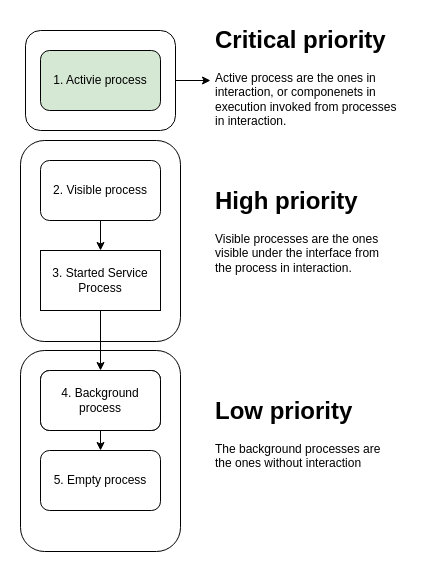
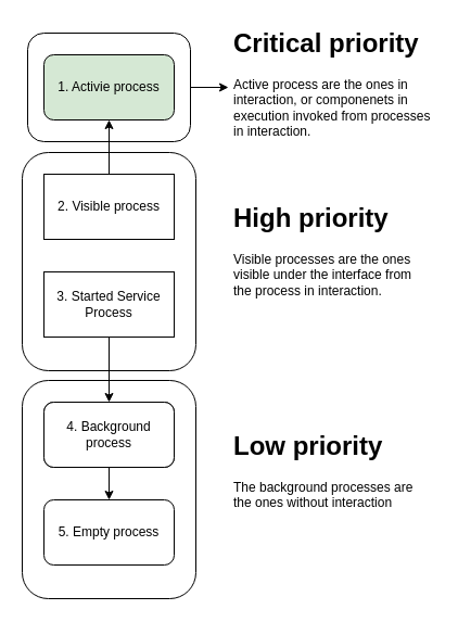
- <mxCell id="8" value="2. Visible process" style="rounded=1;whiteSpace=wrap;html=1;" vertex="1" parent="1"><mxGeometry x="40" y="160" width="120" height="60" as="geometry" /></mxCell>
+ <mxCell id="8" value="2. Visible process" style="whiteSpace=wrap;html=1;rounded=0;" vertex="1" parent="1"><mxGeometry x="40" y="160" width="120" height="60" as="geometry" /></mxCell>
- <mxCell id="7" style="edgeStyle=none;html=1;" edge="1" parent="1" source="8" target="10"><mxGeometry relative="1" as="geometry" /></mxCell>
+ <mxCell id="7" style="edgeStyle=none;html=1;" edge="1" parent="1" source="8" target="6"><mxGeometry relative="1" as="geometry" /></mxCell>
- <mxCell id="12" value="5. Empty process" style="rounded=1;whiteSpace=wrap;html=1;" vertex="1" parent="1"><mxGeometry x="40" y="450" width="120" height="60" as="geometry" /></mxCell>
+ <mxCell id="12" value="5. Empty process" style="rounded=1;whiteSpace=wrap;html=1;" vertex="1" parent="1"><mxGeometry x="40" y="460" width="120" height="60" as="geometry" /></mxCell>
